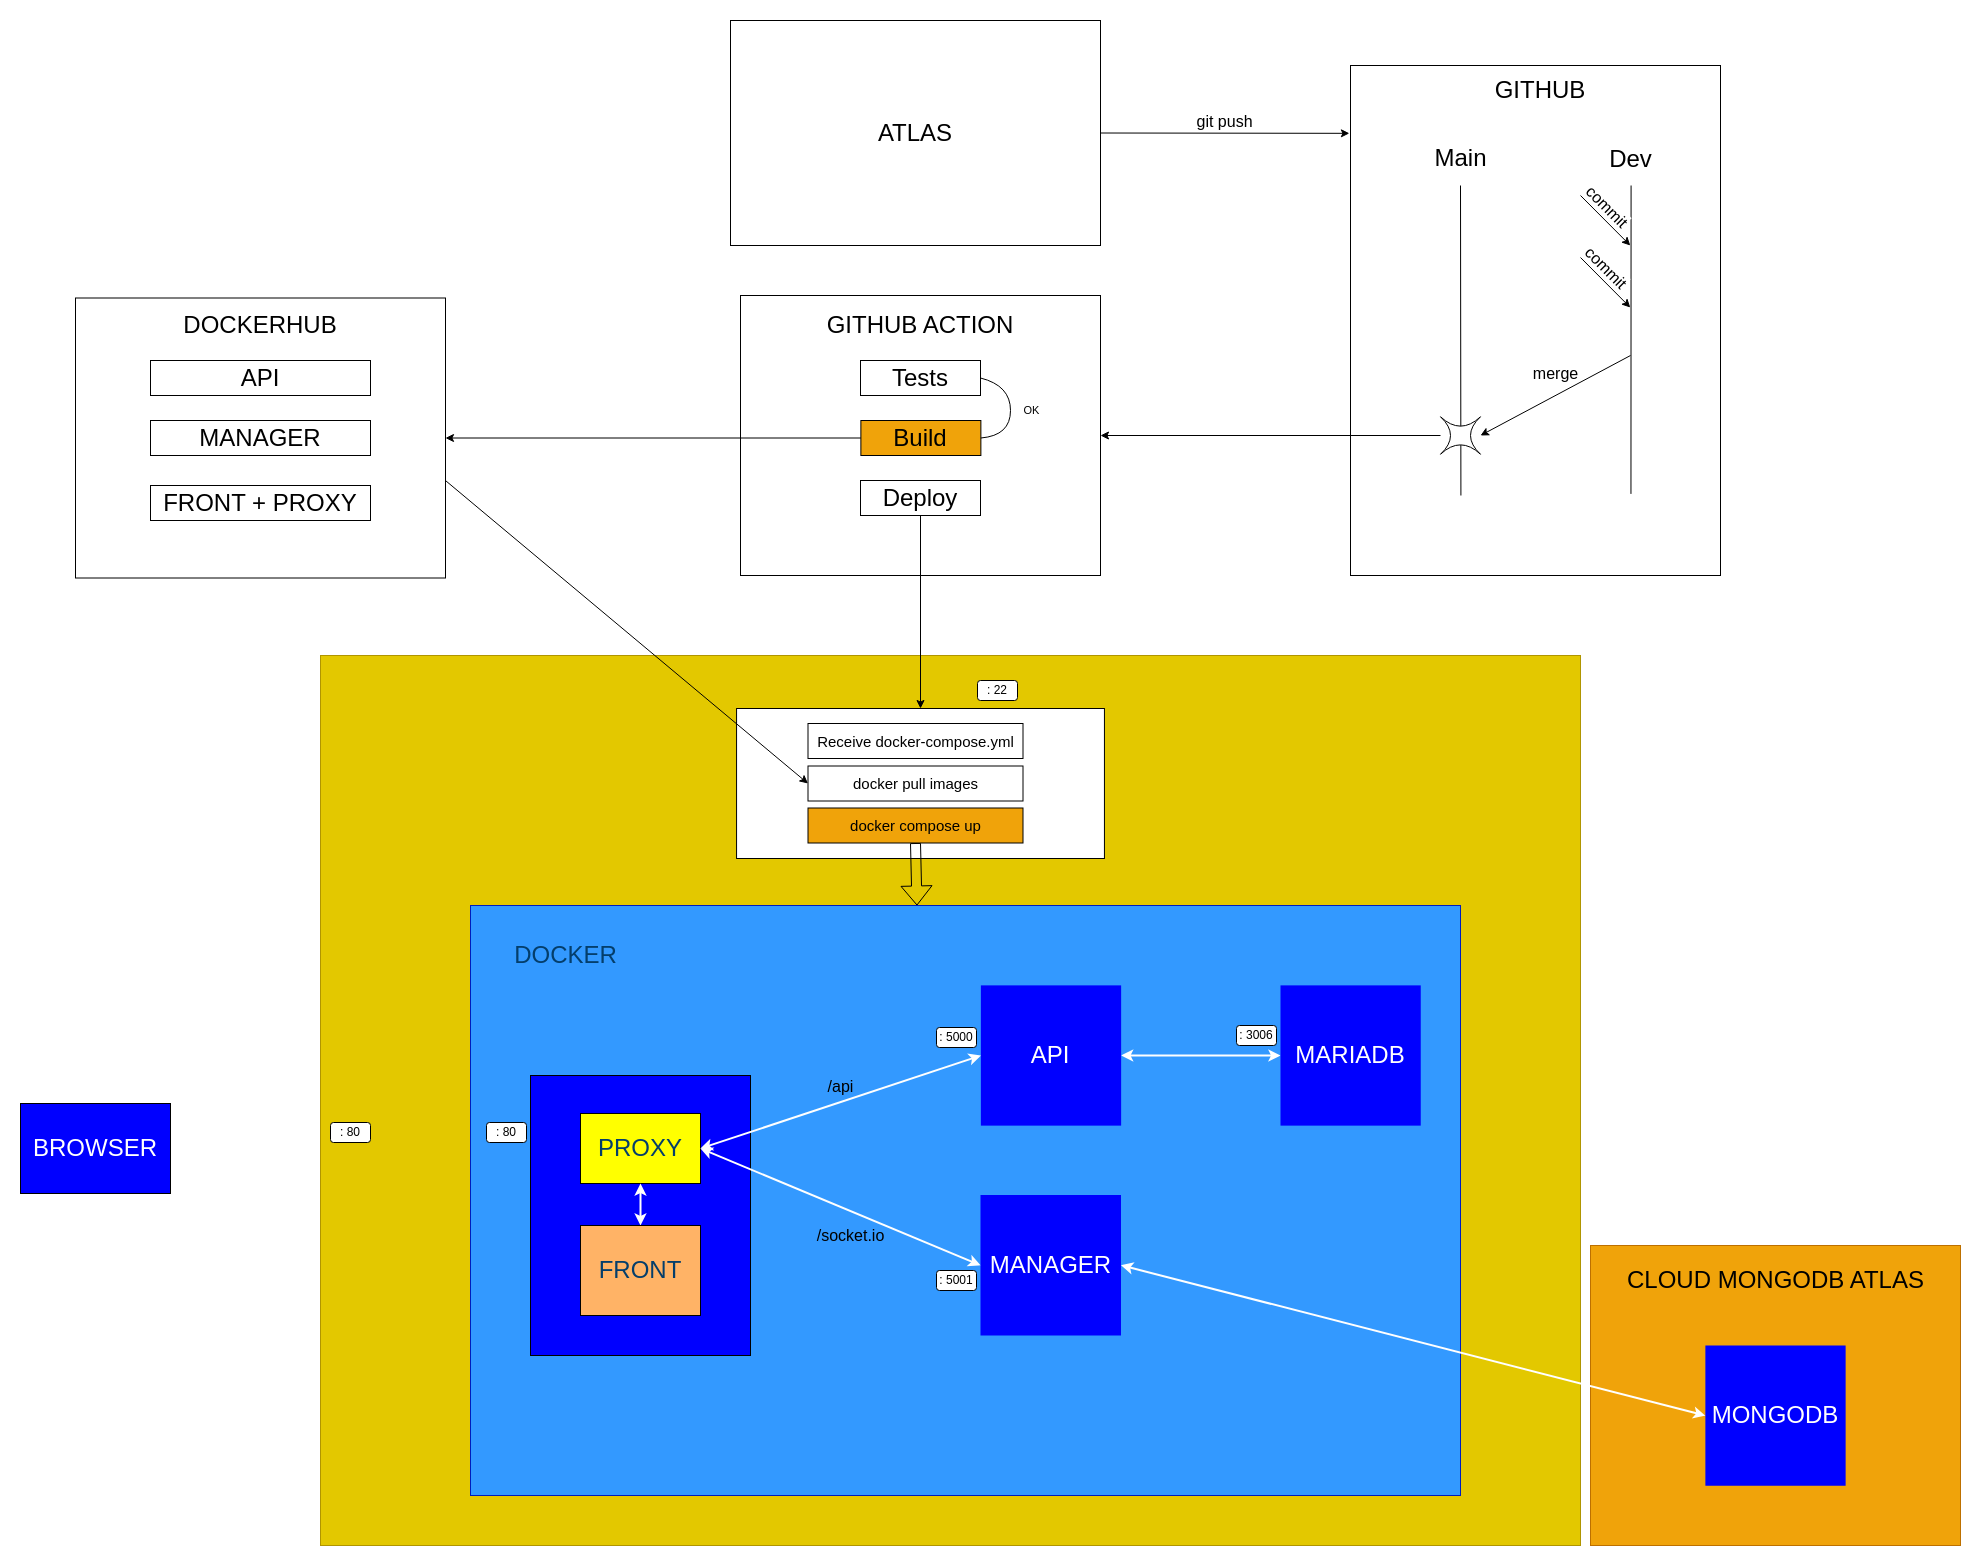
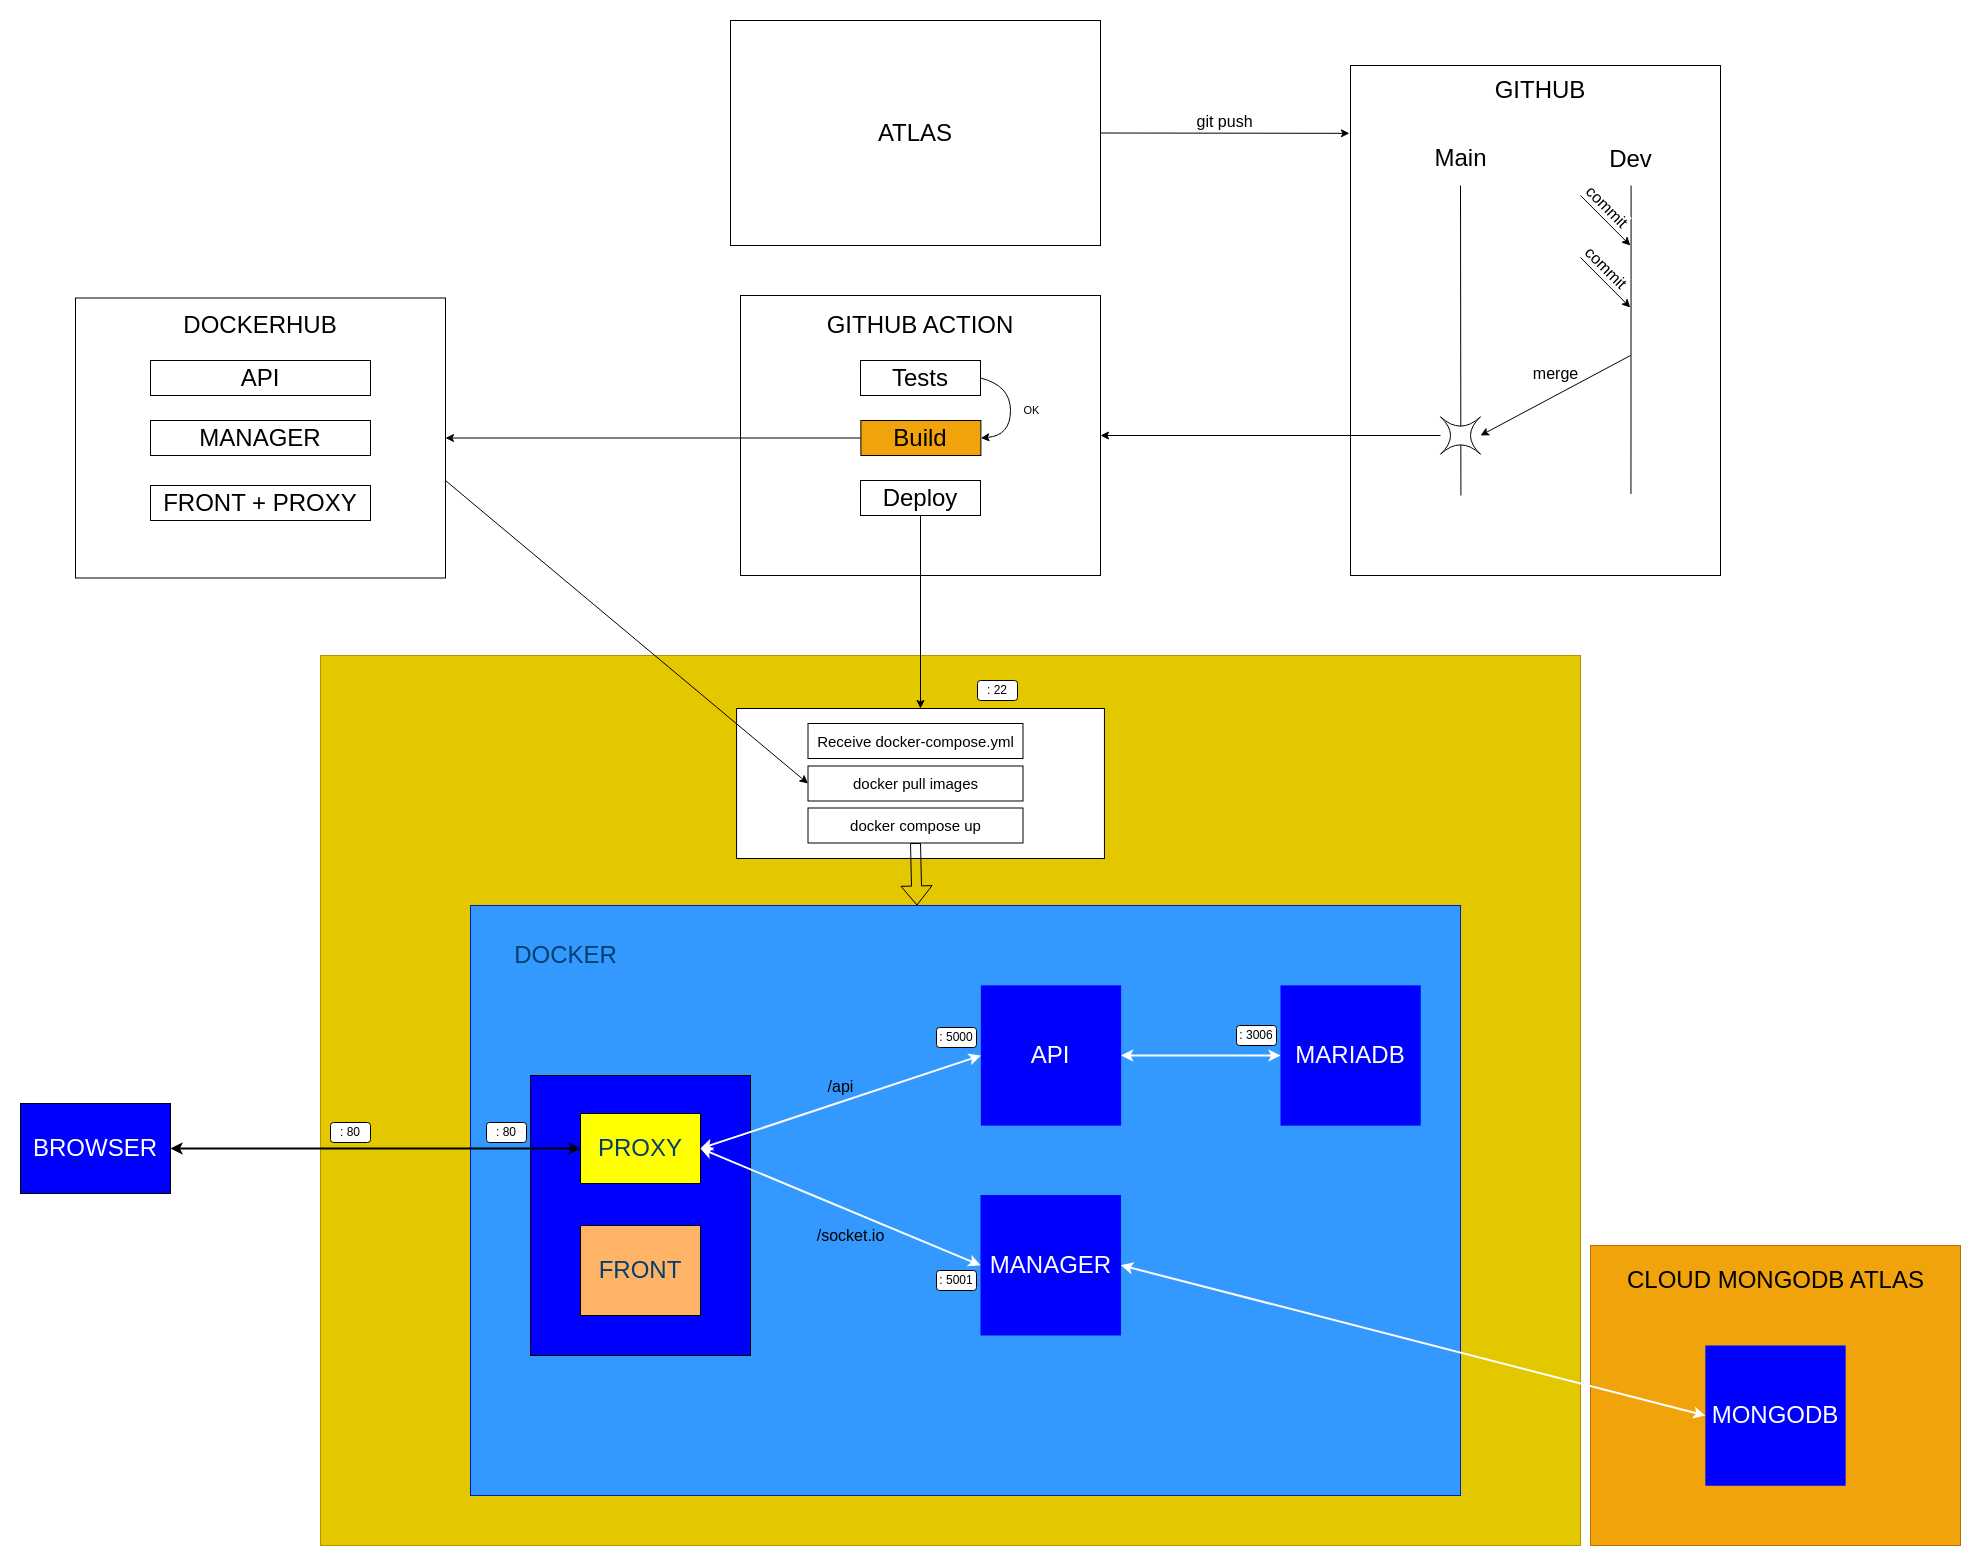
- <mxCell id="31" value="" style="curved=1;endArrow=none;html=1;rounded=0;exitX=1;exitY=0.5;exitDx=0;exitDy=0;entryX=1;entryY=0.5;entryDx=0;entryDy=0;" parent="1" source="26" target="28" edge="1"><mxGeometry width="50" height="50" relative="1" as="geometry"><mxPoint x="1025.25" y="425" as="sourcePoint" /><mxPoint x="1075.25" y="375" as="targetPoint" /><Array as="points"><mxPoint x="1010" y="385" /><mxPoint x="1010" y="435" /></Array></mxGeometry></mxCell>
+ <mxCell id="31" value="" style="curved=1;endArrow=classic;html=1;rounded=0;exitX=1;exitY=0.5;exitDx=0;exitDy=0;entryX=1;entryY=0.5;entryDx=0;entryDy=0;" parent="1" source="26" target="28" edge="1"><mxGeometry width="50" height="50" relative="1" as="geometry"><mxPoint x="1025.25" y="425" as="sourcePoint" /><mxPoint x="1075.25" y="375" as="targetPoint" /><Array as="points"><mxPoint x="1010" y="385" /><mxPoint x="1010" y="435" /></Array></mxGeometry></mxCell>
- <mxCell id="37" value="&lt;span style=&quot;font-size: 15px;&quot;&gt;docker compose up&lt;/span&gt;" style="rounded=0;whiteSpace=wrap;html=1;fillColor=#f0a30a;" parent="1" vertex="1"><mxGeometry x="807.5" y="807.5" width="215" height="35" as="geometry" /></mxCell>
+ <mxCell id="37" value="&lt;span style=&quot;font-size: 15px;&quot;&gt;docker compose up&lt;/span&gt;" style="rounded=0;whiteSpace=wrap;html=1;" parent="1" vertex="1"><mxGeometry x="807.5" y="807.5" width="215" height="35" as="geometry" /></mxCell>
+ <mxCell id="17" style="edgeStyle=orthogonalEdgeStyle;rounded=0;orthogonalLoop=1;jettySize=auto;html=1;exitX=1;exitY=0.5;exitDx=0;exitDy=0;entryX=0;entryY=0.5;entryDx=0;entryDy=0;strokeWidth=2;startArrow=classic;startFill=1;" parent="1" source="18" target="9" edge="1"><mxGeometry relative="1" as="geometry" /></mxCell>
- <mxCell id="14" style="edgeStyle=orthogonalEdgeStyle;rounded=0;orthogonalLoop=1;jettySize=auto;html=1;exitX=0.5;exitY=0;exitDx=0;exitDy=0;entryX=0.5;entryY=1;entryDx=0;entryDy=0;startArrow=classic;startFill=1;strokeColor=#FFFFFF;strokeWidth=2;" parent="1" source="15" target="9" edge="1"><mxGeometry relative="1" as="geometry" /></mxCell>
